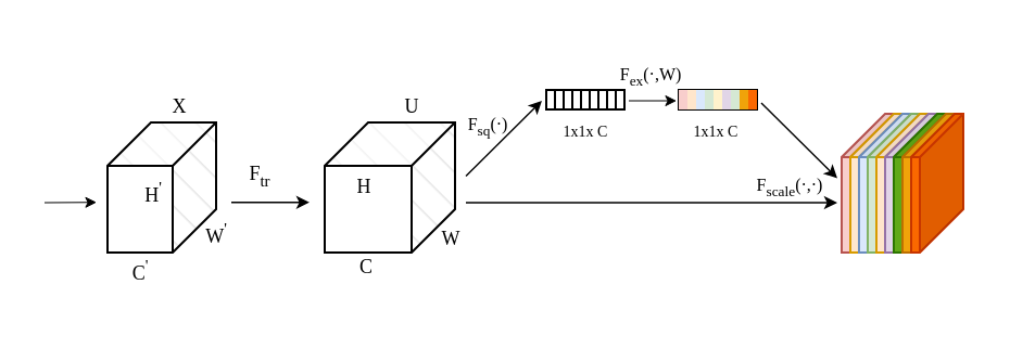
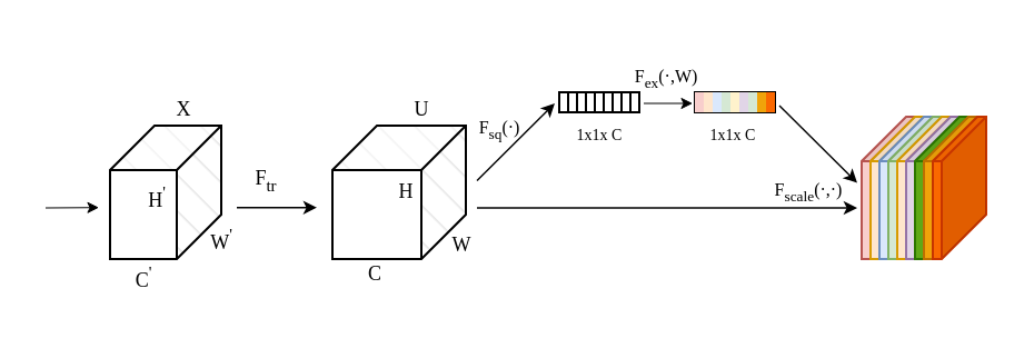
- <mxCell id="22" value="H" style="text;html=1;align=center;verticalAlign=middle;resizable=0;points=[];autosize=1;strokeColor=none;fillColor=none;fontSize=9;fontFamily=Times New Roman;" vertex="1" parent="1"><mxGeometry x="152" y="76" width="30" height="20" as="geometry" /></mxCell>
+ <mxCell id="22" value="H" style="text;html=1;align=center;verticalAlign=middle;resizable=0;points=[];autosize=1;strokeColor=none;fillColor=none;fontSize=9;fontFamily=Times New Roman;" vertex="1" parent="1"><mxGeometry x="167" y="76" width="30" height="20" as="geometry" /></mxCell>
